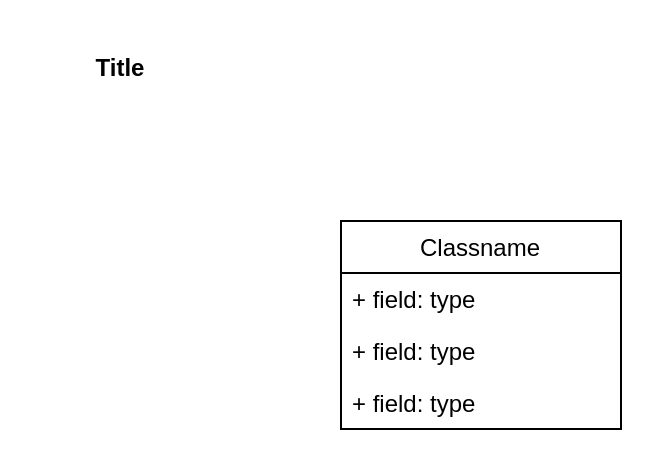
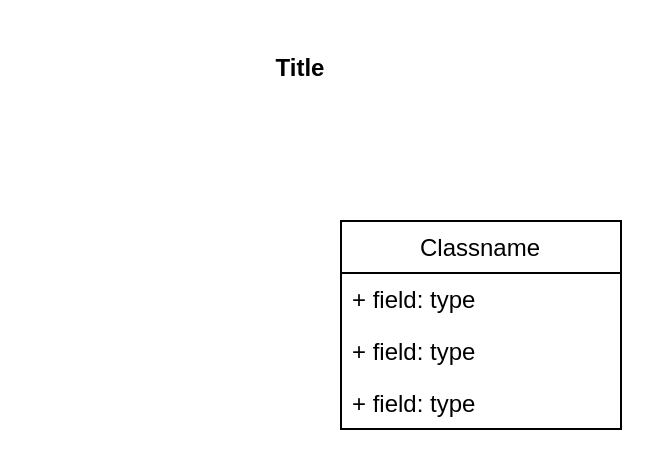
- <mxCell id="2" value="Title" style="text;align=center;fontStyle=1;verticalAlign=middle;spacingLeft=3;spacingRight=3;strokeColor=none;rotatable=0;points=[[0,0.5],[1,0.5]];portConstraint=eastwest;" parent="1" vertex="1"><mxGeometry x="20" y="20" width="80" height="26" as="geometry" /></mxCell>
+ <mxCell id="2" value="Title" style="text;align=center;fontStyle=1;verticalAlign=middle;spacingLeft=3;spacingRight=3;strokeColor=none;rotatable=0;points=[[0,0.5],[1,0.5]];portConstraint=eastwest;" parent="1" vertex="1"><mxGeometry x="110" y="20" width="80" height="26" as="geometry" /></mxCell>
